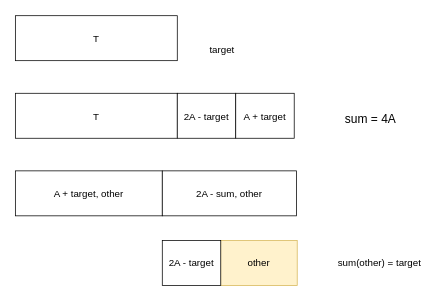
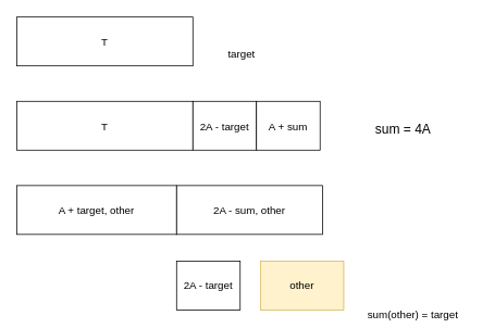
- <mxCell id="6" value="A + target" style="rounded=0;whiteSpace=wrap;html=1;fontSize=13;" parent="1" vertex="1"><mxGeometry x="314" y="123.5" width="78" height="60" as="geometry" /></mxCell>
+ <mxCell id="6" value="A + sum" style="rounded=0;whiteSpace=wrap;html=1;fontSize=13;" parent="1" vertex="1"><mxGeometry x="314" y="123.5" width="78" height="60" as="geometry" /></mxCell>
- <mxCell id="9" value="other" style="rounded=0;whiteSpace=wrap;html=1;fontSize=13;fillColor=#fff2cc;strokeColor=#d6b656;" parent="1" vertex="1"><mxGeometry x="294" y="320" width="102" height="60" as="geometry" /></mxCell>
+ <mxCell id="9" value="other" style="rounded=0;whiteSpace=wrap;html=1;fontSize=13;fillColor=#fff2cc;strokeColor=#d6b656;" parent="1" vertex="1"><mxGeometry x="319" y="320" width="102" height="60" as="geometry" /></mxCell>
- <mxCell id="11" value="sum(other) = target" style="text;html=1;strokeColor=none;fillColor=none;align=center;verticalAlign=middle;whiteSpace=wrap;rounded=0;fontSize=13;" parent="1" vertex="1"><mxGeometry x="442.5" y="340" width="126" height="20" as="geometry" /></mxCell>
+ <mxCell id="11" value="sum(other) = target" style="text;html=1;strokeColor=none;fillColor=none;align=center;verticalAlign=middle;whiteSpace=wrap;rounded=0;fontSize=13;" parent="1" vertex="1"><mxGeometry x="442.5" y="375" width="126" height="20" as="geometry" /></mxCell>
